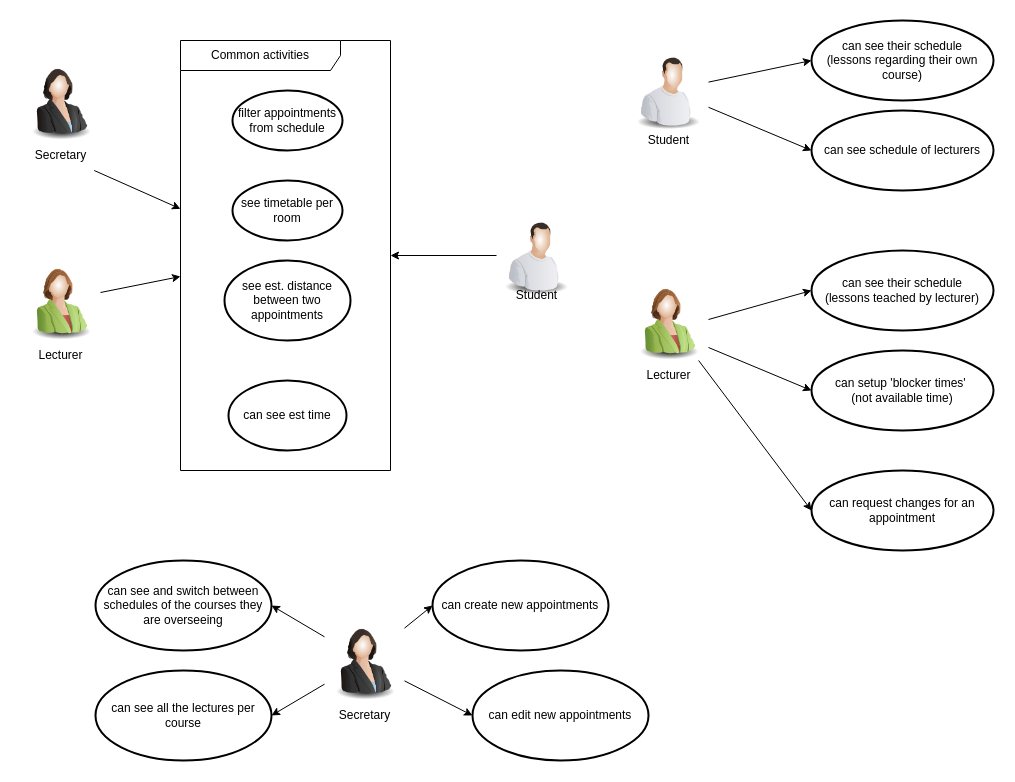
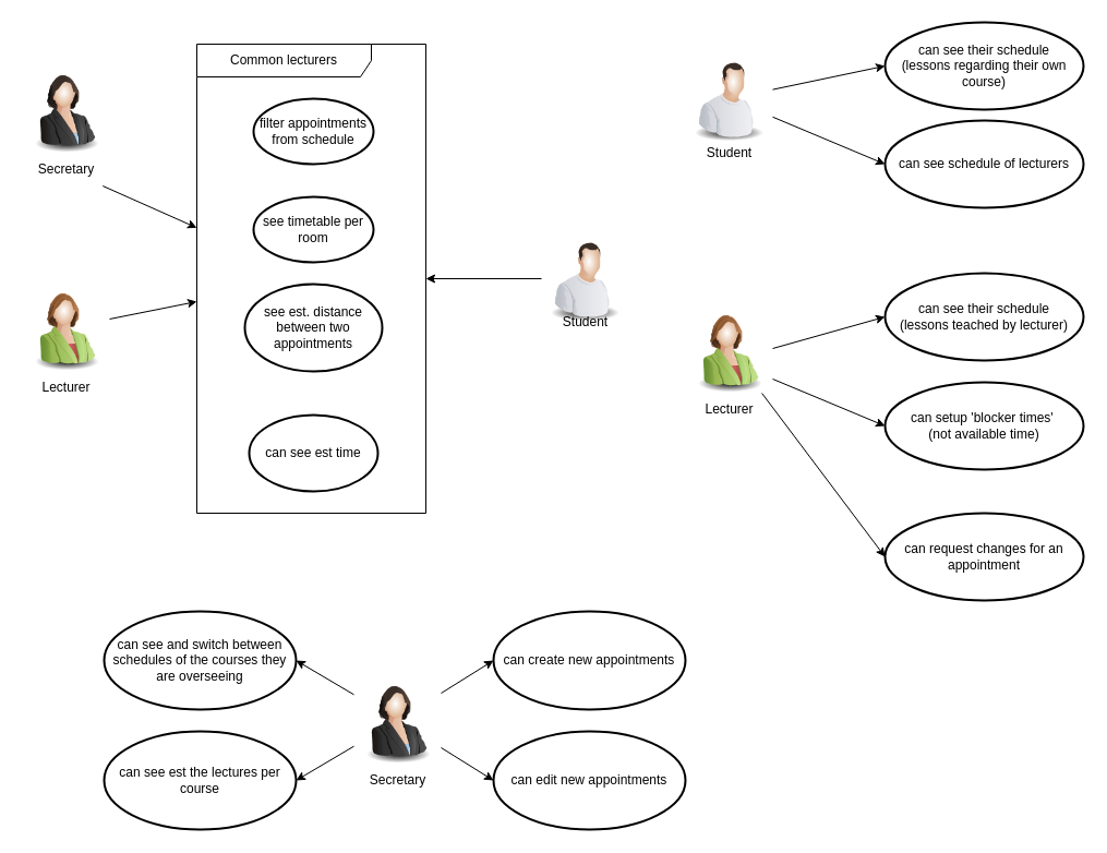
- <mxCell id="14" value="Common activities" style="shape=umlFrame;whiteSpace=wrap;html=1;pointerEvents=0;recursiveResize=0;container=1;collapsible=0;width=160;" vertex="1" parent="1"><mxGeometry x="180" y="40" width="210" height="430" as="geometry" /></mxCell>
+ <mxCell id="14" value="Common lecturers" style="shape=umlFrame;whiteSpace=wrap;html=1;pointerEvents=0;recursiveResize=0;container=1;collapsible=0;width=160;" vertex="1" parent="1"><mxGeometry x="180" y="40" width="210" height="430" as="geometry" /></mxCell>
- <mxCell id="38" value="can create new appointments" style="strokeWidth=2;html=1;shape=mxgraph.flowchart.start_1;whiteSpace=wrap;" vertex="1" parent="1"><mxGeometry x="432" y="560" width="176" height="90" as="geometry" /></mxCell>
+ <mxCell id="38" value="can create new appointments" style="strokeWidth=2;html=1;shape=mxgraph.flowchart.start_1;whiteSpace=wrap;" vertex="1" parent="1"><mxGeometry x="452" y="560" width="176" height="90" as="geometry" /></mxCell>
- <mxCell id="37" value="can see all the lectures per course" style="strokeWidth=2;html=1;shape=mxgraph.flowchart.start_1;whiteSpace=wrap;" vertex="1" parent="1"><mxGeometry x="95" y="670" width="176" height="90" as="geometry" /></mxCell>
+ <mxCell id="37" value="can see est the lectures per course" style="strokeWidth=2;html=1;shape=mxgraph.flowchart.start_1;whiteSpace=wrap;" vertex="1" parent="1"><mxGeometry x="95" y="670" width="176" height="90" as="geometry" /></mxCell>
- <mxCell id="39" value="can edit new appointments" style="strokeWidth=2;html=1;shape=mxgraph.flowchart.start_1;whiteSpace=wrap;" vertex="1" parent="1"><mxGeometry x="472" y="670" width="176" height="90" as="geometry" /></mxCell>
+ <mxCell id="39" value="can edit new appointments" style="strokeWidth=2;html=1;shape=mxgraph.flowchart.start_1;whiteSpace=wrap;" vertex="1" parent="1"><mxGeometry x="452" y="670" width="176" height="90" as="geometry" /></mxCell>
